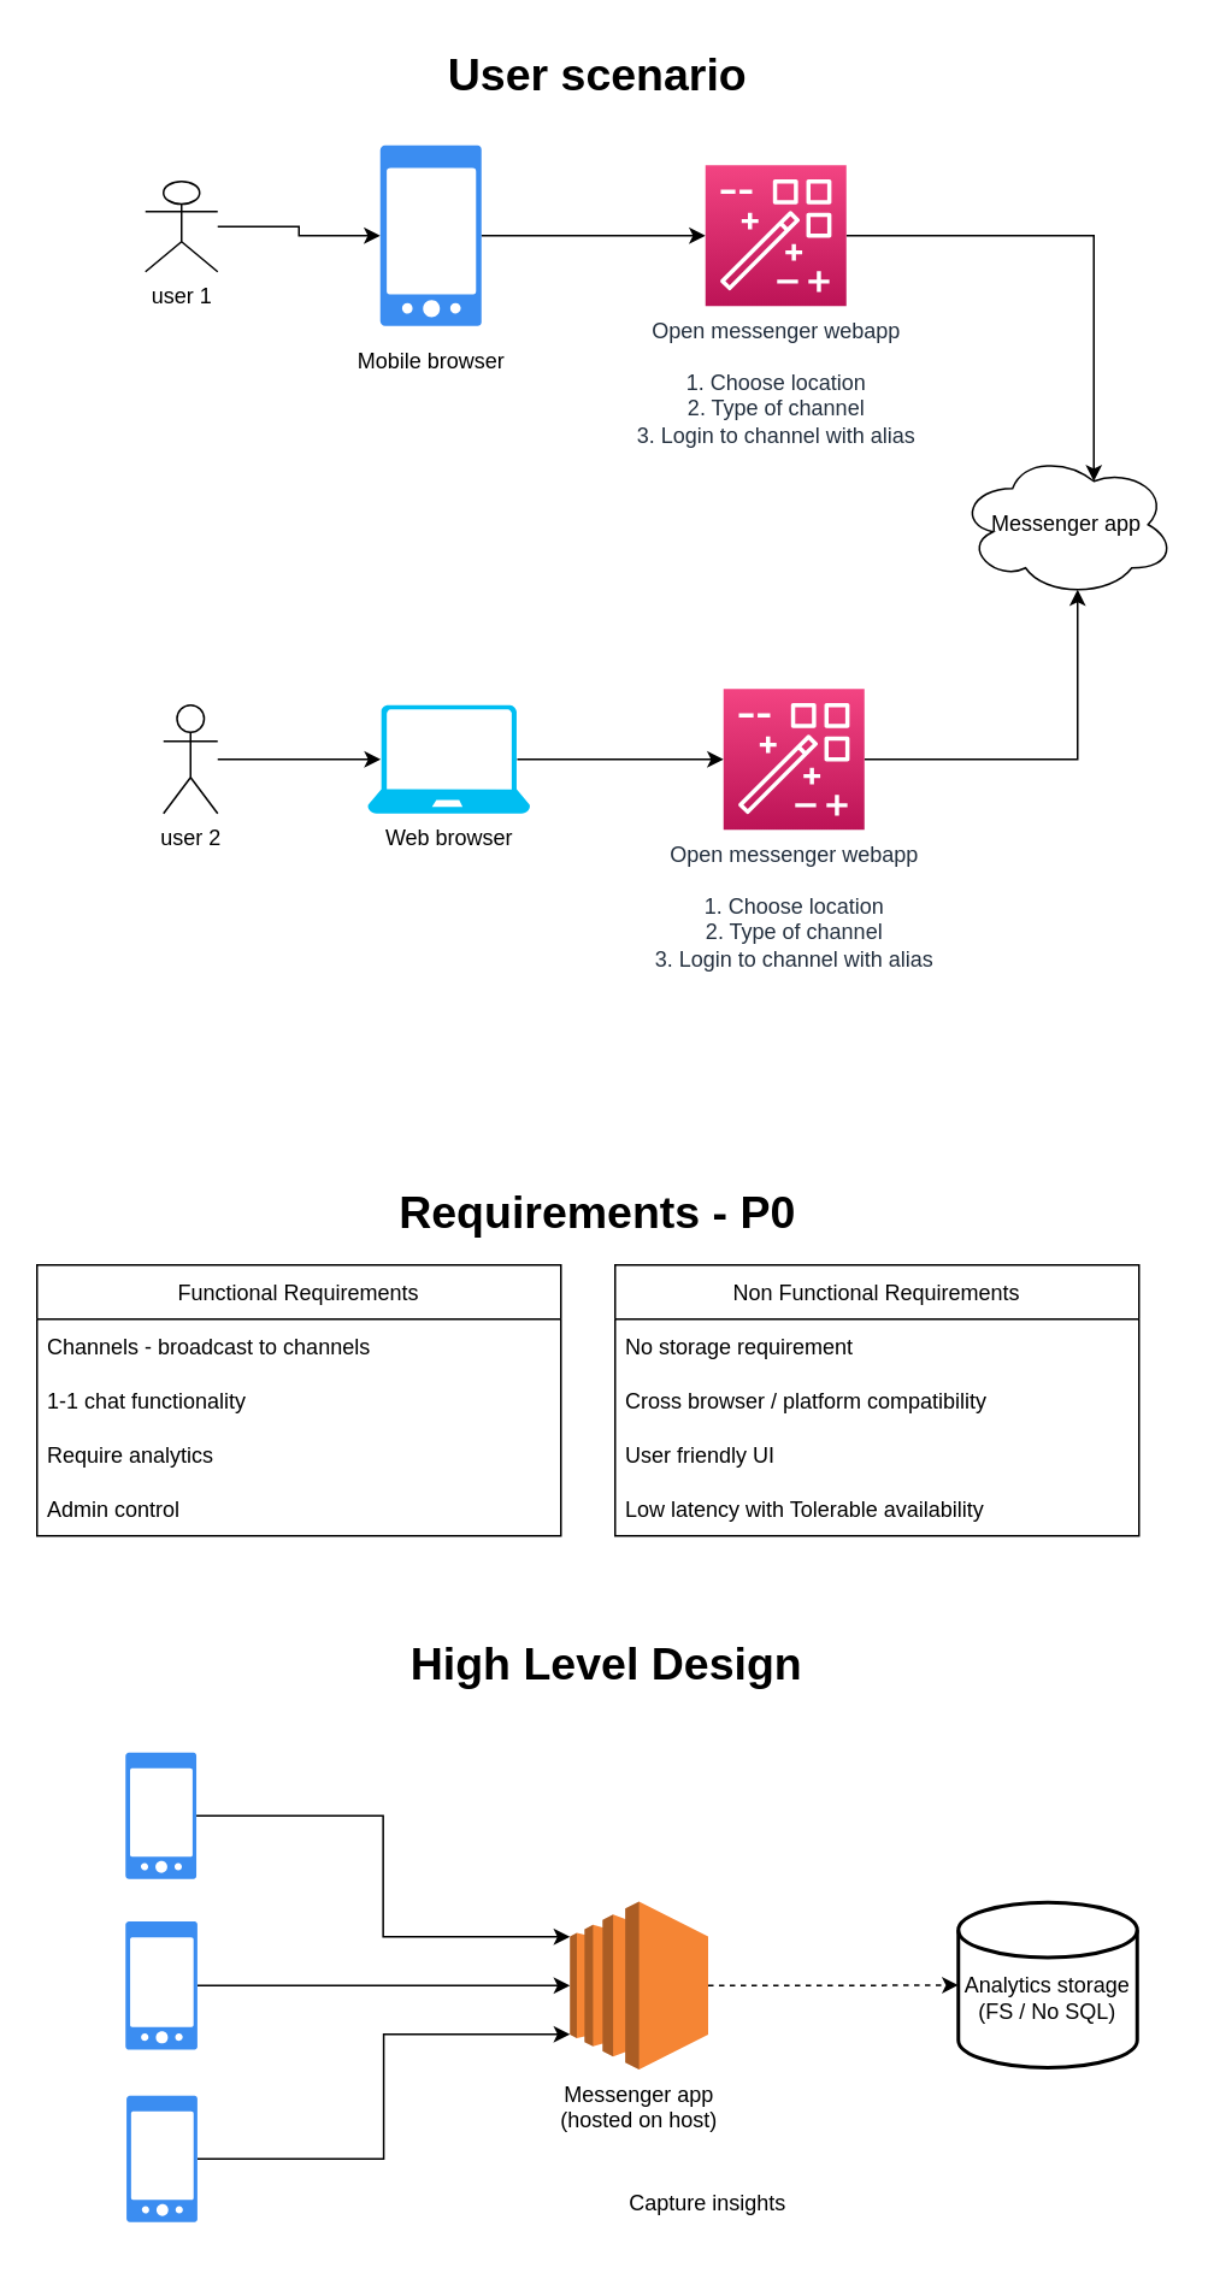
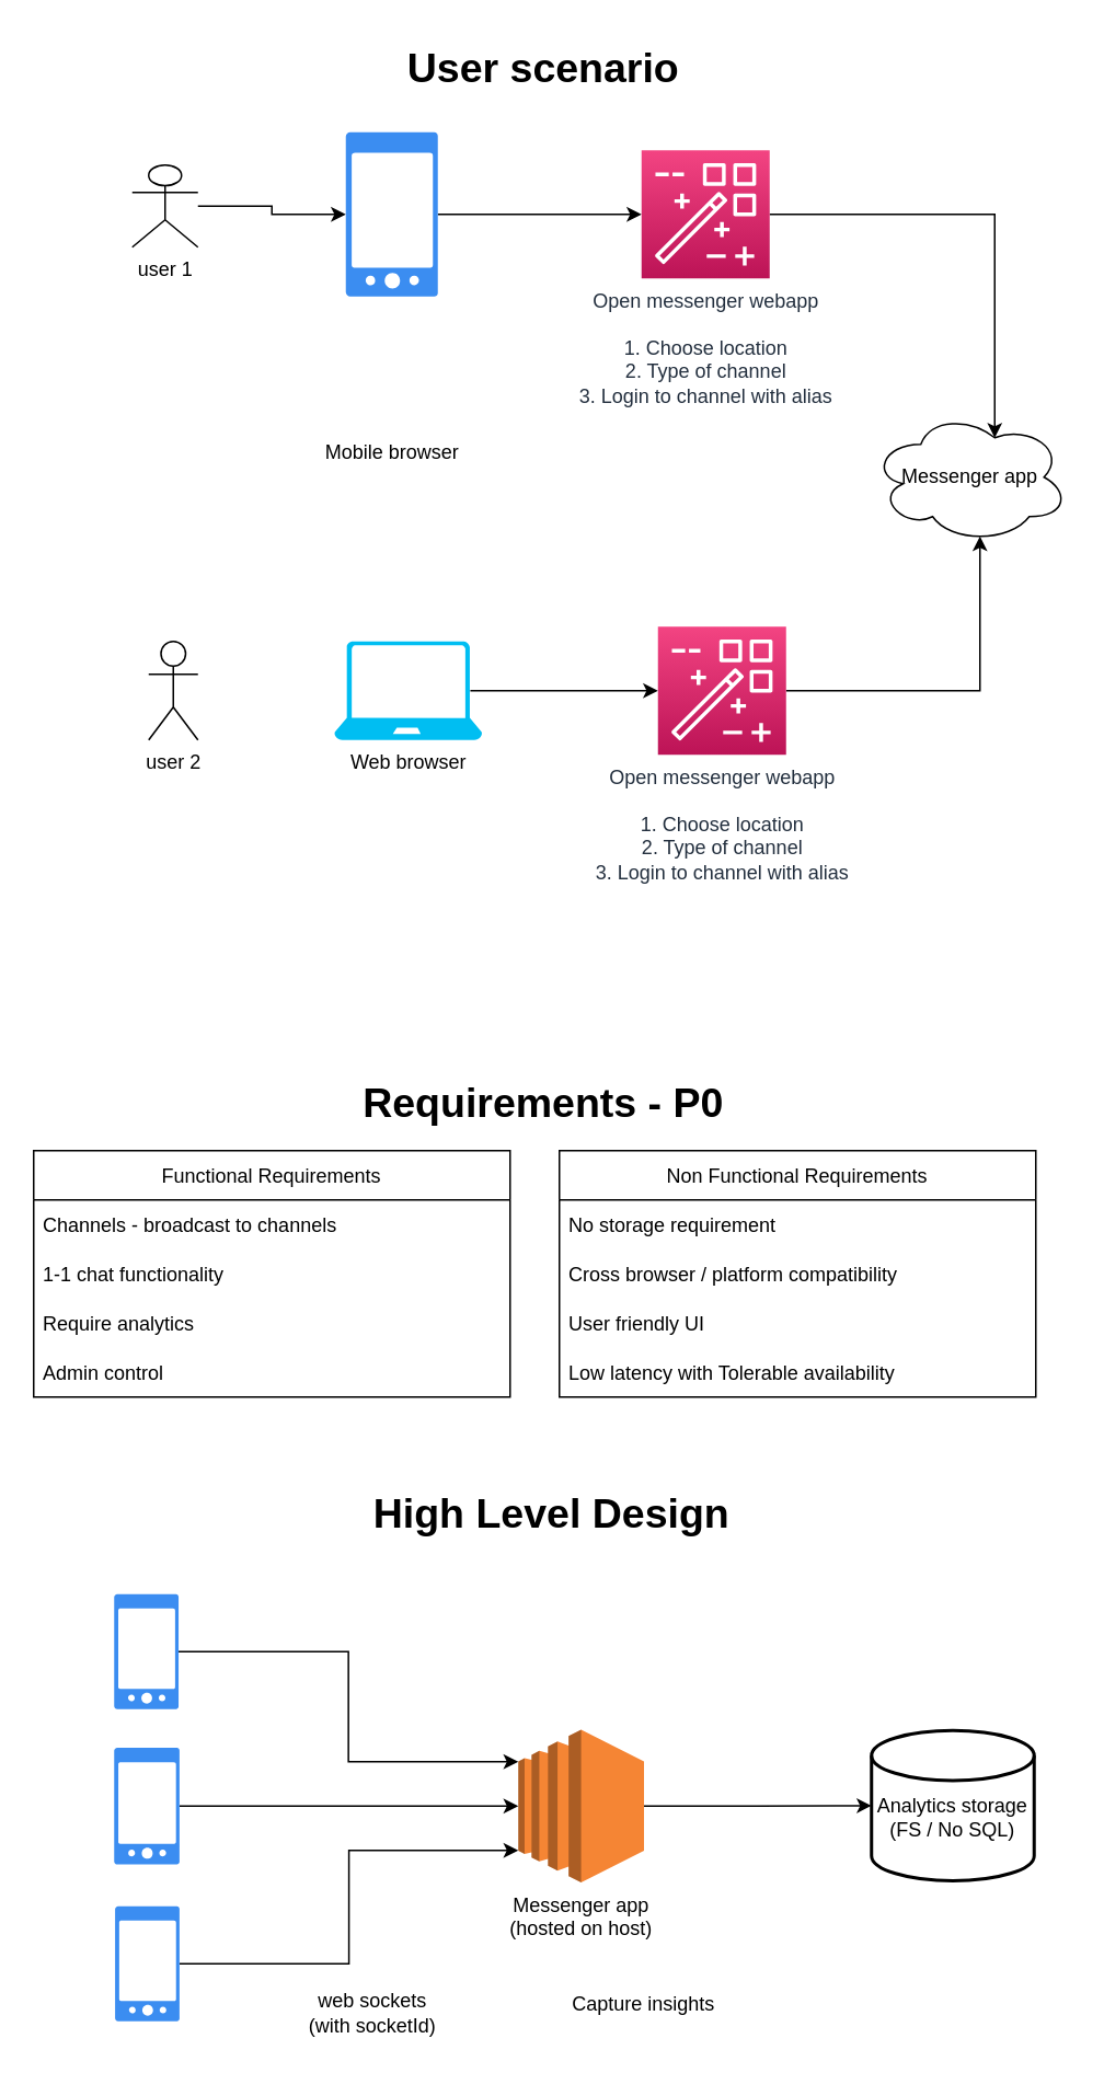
- <mxCell id="8" value="Mobile browser" style="text;html=1;align=center;verticalAlign=middle;resizable=0;points=[];autosize=1;strokeColor=none;fillColor=none;" vertex="1" parent="1"><mxGeometry x="188" y="190" width="100" height="20" as="geometry" /></mxCell>
+ <mxCell id="8" value="Mobile browser" style="text;html=1;align=center;verticalAlign=middle;resizable=0;points=[];autosize=1;strokeColor=none;fillColor=none;" vertex="1" parent="1"><mxGeometry x="188" y="265" width="100" height="20" as="geometry" /></mxCell>
- <mxCell id="10" value="" style="edgeStyle=orthogonalEdgeStyle;rounded=0;orthogonalLoop=1;jettySize=auto;html=1;entryX=0.08;entryY=0.5;entryDx=0;entryDy=0;entryPerimeter=0;" edge="1" parent="1" source="11" target="15"><mxGeometry relative="1" as="geometry"><mxPoint x="237" y="320" as="targetPoint" /></mxGeometry></mxCell>
- <mxCell id="35" value="" style="edgeStyle=orthogonalEdgeStyle;rounded=0;orthogonalLoop=1;jettySize=auto;html=1;fontSize=12;dashed=1;" edge="1" parent="1" source="36" target="38"><mxGeometry relative="1" as="geometry"><mxPoint x="471.5" y="1099" as="targetPoint" /></mxGeometry></mxCell>
+ <mxCell id="35" value="" style="edgeStyle=orthogonalEdgeStyle;rounded=0;orthogonalLoop=1;jettySize=auto;html=1;fontSize=12;" edge="1" parent="1" source="36" target="38"><mxGeometry relative="1" as="geometry"><mxPoint x="471.5" y="1099" as="targetPoint" /></mxGeometry></mxCell>
+ <mxCell id="37" value="&lt;div&gt;web sockets&lt;/div&gt;&lt;div&gt;(with socketId)&lt;br&gt;&lt;/div&gt;" style="text;html=1;align=center;verticalAlign=middle;resizable=0;points=[];autosize=1;strokeColor=none;fillColor=none;fontSize=12;" vertex="1" parent="1"><mxGeometry x="181" y="1210" width="90" height="30" as="geometry" /></mxCell>
